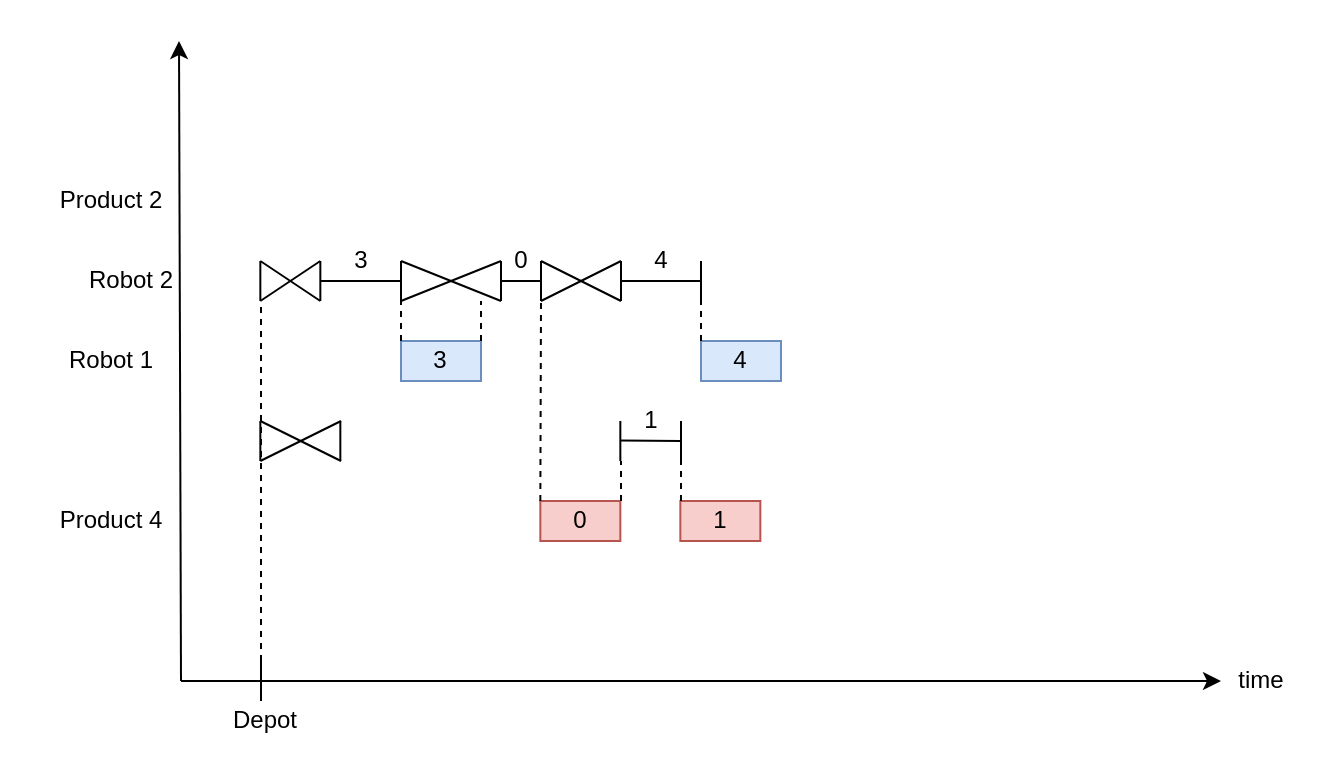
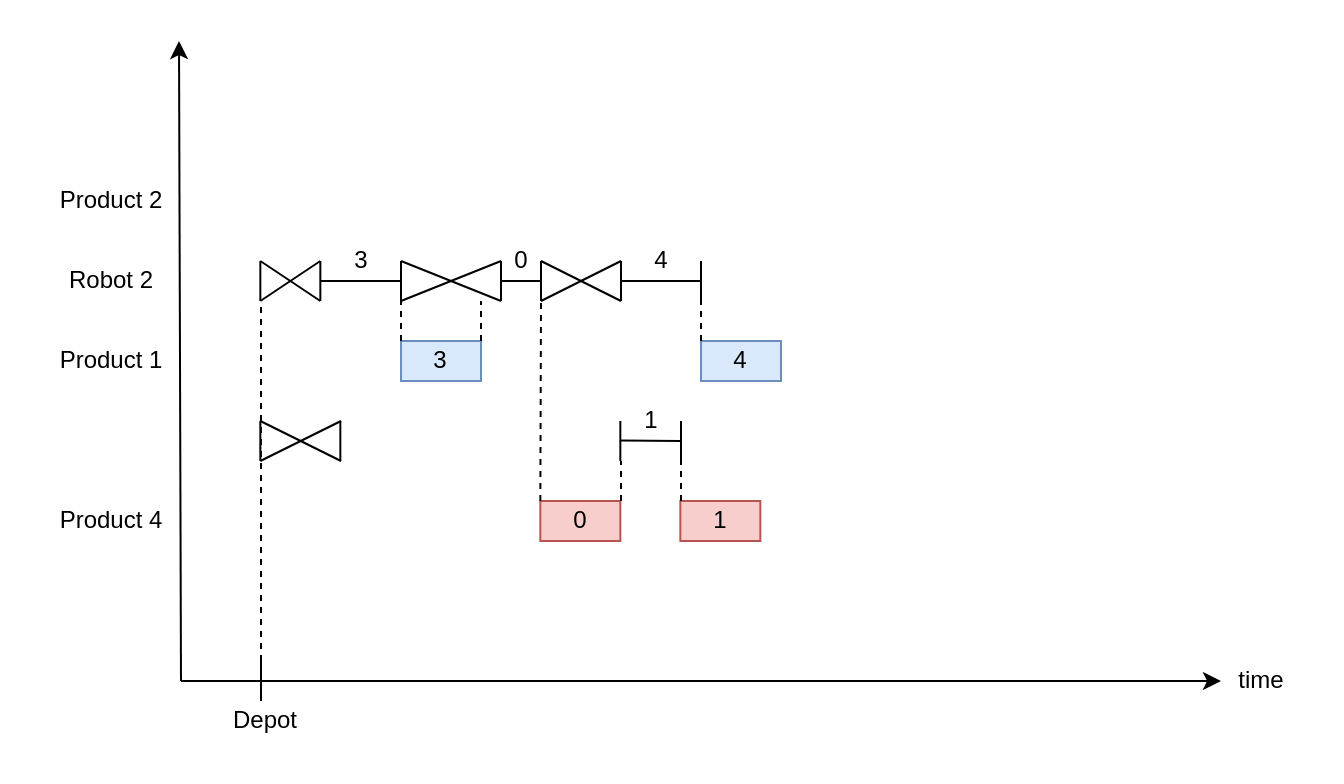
- <mxCell id="27" value="&lt;font style=&quot;font-size: 12px&quot;&gt;Robot 2&lt;/font&gt;" style="text;html=1;align=center;verticalAlign=middle;resizable=0;points=[];autosize=1;" parent="1" vertex="1"><mxGeometry x="35" y="130" width="60" height="20" as="geometry" /></mxCell>
+ <mxCell id="27" value="&lt;font style=&quot;font-size: 12px&quot;&gt;Robot 2&lt;/font&gt;" style="text;html=1;align=center;verticalAlign=middle;resizable=0;points=[];autosize=1;" parent="1" vertex="1"><mxGeometry x="25" y="130" width="60" height="20" as="geometry" /></mxCell>
- <mxCell id="25" value="&lt;font style=&quot;font-size: 12px&quot;&gt;Robot 1&lt;/font&gt;" style="text;html=1;align=center;verticalAlign=middle;resizable=0;points=[];autosize=1;" parent="1" vertex="1"><mxGeometry x="20" y="170" width="70" height="20" as="geometry" /></mxCell>
+ <mxCell id="25" value="&lt;font style=&quot;font-size: 12px&quot;&gt;Product 1&lt;/font&gt;" style="text;html=1;align=center;verticalAlign=middle;resizable=0;points=[];autosize=1;" parent="1" vertex="1"><mxGeometry x="20" y="170" width="70" height="20" as="geometry" /></mxCell>
